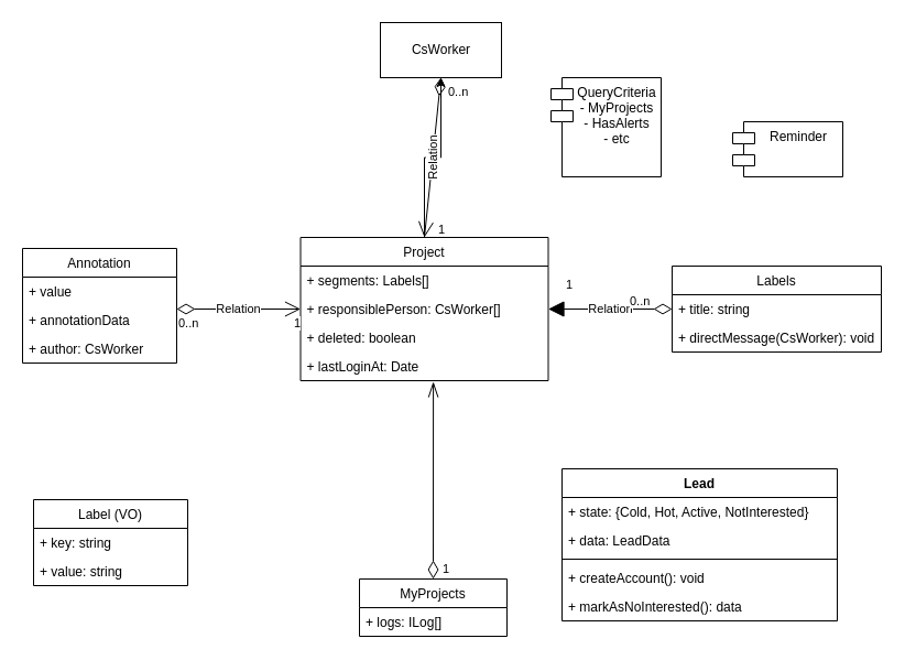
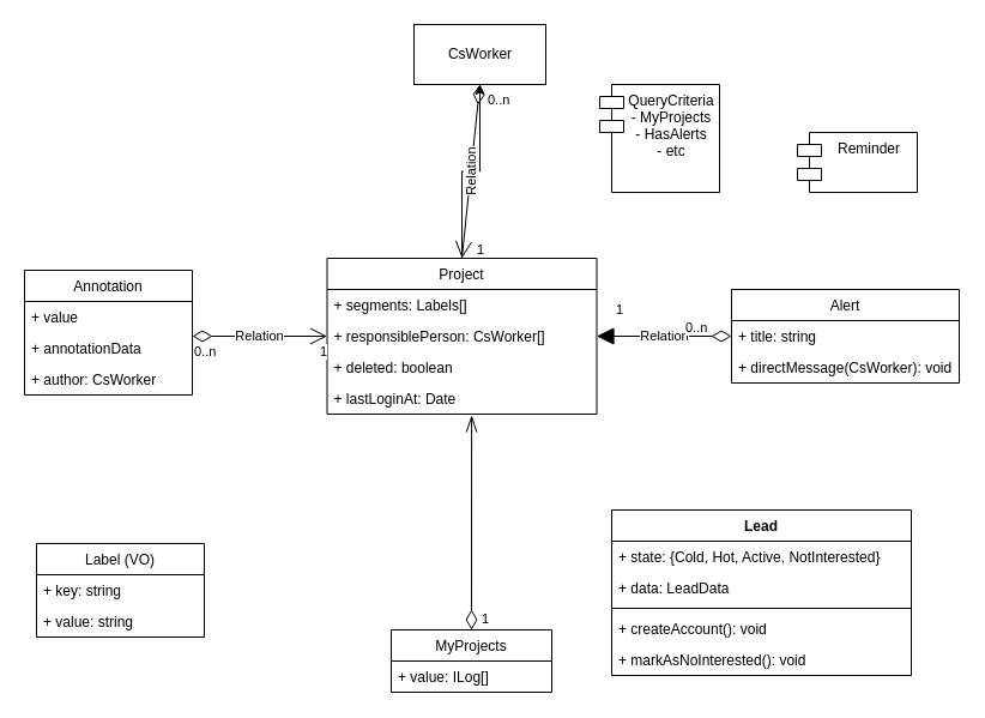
- <mxCell id="27" value="Labels" style="swimlane;fontStyle=0;childLayout=stackLayout;horizontal=1;startSize=26;fillColor=none;horizontalStack=0;resizeParent=1;resizeParentMax=0;resizeLast=0;collapsible=1;marginBottom=0;" vertex="1" parent="1"><mxGeometry x="610" y="241" width="190" height="78" as="geometry" /></mxCell>
+ <mxCell id="27" value="Alert" style="swimlane;fontStyle=0;childLayout=stackLayout;horizontal=1;startSize=26;fillColor=none;horizontalStack=0;resizeParent=1;resizeParentMax=0;resizeLast=0;collapsible=1;marginBottom=0;" vertex="1" parent="1"><mxGeometry x="610" y="241" width="190" height="78" as="geometry" /></mxCell>
- <mxCell id="26" value="+ markAsNoInterested(): data" style="text;strokeColor=none;fillColor=none;align=left;verticalAlign=top;spacingLeft=4;spacingRight=4;overflow=hidden;rotatable=0;points=[[0,0.5],[1,0.5]];portConstraint=eastwest;" vertex="1" parent="21"><mxGeometry y="112" width="250" height="26" as="geometry" /></mxCell>
+ <mxCell id="26" value="+ markAsNoInterested(): void" style="text;strokeColor=none;fillColor=none;align=left;verticalAlign=top;spacingLeft=4;spacingRight=4;overflow=hidden;rotatable=0;points=[[0,0.5],[1,0.5]];portConstraint=eastwest;" vertex="1" parent="21"><mxGeometry y="112" width="250" height="26" as="geometry" /></mxCell>
- <mxCell id="17" value="+ logs: ILog[]" style="text;strokeColor=none;fillColor=none;align=left;verticalAlign=top;spacingLeft=4;spacingRight=4;overflow=hidden;rotatable=0;points=[[0,0.5],[1,0.5]];portConstraint=eastwest;" vertex="1" parent="16"><mxGeometry y="26" width="134" height="26" as="geometry" /></mxCell>
+ <mxCell id="17" value="+ value: ILog[]" style="text;strokeColor=none;fillColor=none;align=left;verticalAlign=top;spacingLeft=4;spacingRight=4;overflow=hidden;rotatable=0;points=[[0,0.5],[1,0.5]];portConstraint=eastwest;" vertex="1" parent="16"><mxGeometry y="26" width="134" height="26" as="geometry" /></mxCell>
